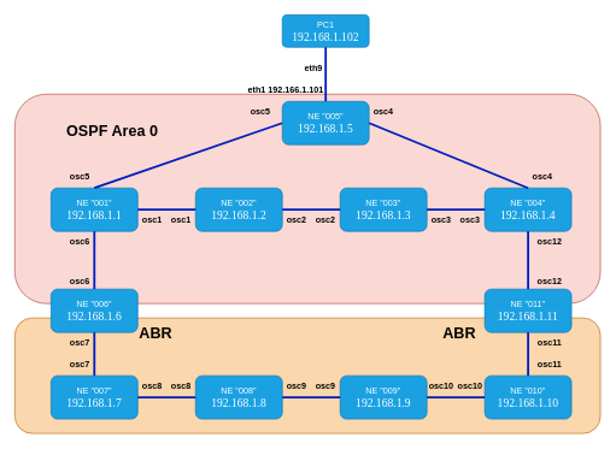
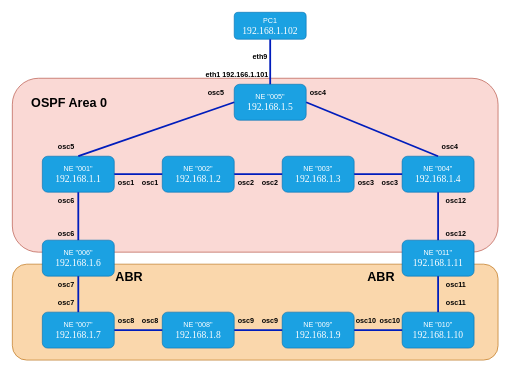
- <mxCell id="55" value="&lt;font style=&quot;font-size: 21px;&quot;&gt;&lt;b&gt;OSPF Area 0&lt;/b&gt;&lt;/font&gt;" style="text;strokeColor=none;align=center;fillColor=none;html=1;verticalAlign=middle;whiteSpace=wrap;rounded=0;" vertex="1" parent="1"><mxGeometry x="60" y="150" width="190" height="60" as="geometry" /></mxCell>
+ <mxCell id="55" value="&lt;font style=&quot;font-size: 21px;&quot;&gt;&lt;b&gt;OSPF Area 0&lt;/b&gt;&lt;/font&gt;" style="text;strokeColor=none;align=center;fillColor=none;html=1;verticalAlign=middle;whiteSpace=wrap;rounded=0;" vertex="1" parent="1"><mxGeometry x="20" y="140" width="190" height="60" as="geometry" /></mxCell>
